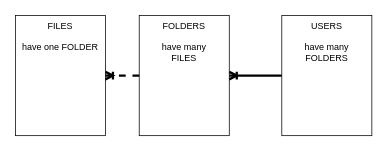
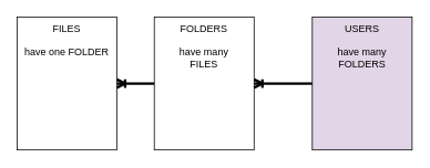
- <mxCell id="6" value="" style="endArrow=none;html=1;entryX=0;entryY=0.5;entryDx=0;entryDy=0;startArrow=ERoneToMany;startFill=0;strokeWidth=3;dashed=1;" edge="1" parent="1" source="2" target="3"><mxGeometry width="50" height="50" relative="1" as="geometry"><mxPoint x="315" y="110" as="sourcePoint" /><mxPoint x="385" y="110" as="targetPoint" /></mxGeometry></mxCell>
+ <mxCell id="6" value="" style="endArrow=none;html=1;entryX=0;entryY=0.5;entryDx=0;entryDy=0;startArrow=ERoneToMany;startFill=0;strokeWidth=3;" edge="1" parent="1" source="2" target="3"><mxGeometry width="50" height="50" relative="1" as="geometry"><mxPoint x="315" y="110" as="sourcePoint" /><mxPoint x="385" y="110" as="targetPoint" /></mxGeometry></mxCell>
- <mxCell id="4" value="USERS&lt;br&gt;&lt;br&gt;have many FOLDERS" style="rounded=0;whiteSpace=wrap;html=1;verticalAlign=top;" vertex="1" parent="1"><mxGeometry x="375" y="20" width="120" height="160" as="geometry" /></mxCell>
+ <mxCell id="4" value="USERS&lt;br&gt;&lt;br&gt;have many FOLDERS" style="rounded=0;whiteSpace=wrap;html=1;verticalAlign=top;fillColor=#e1d5e7;" vertex="1" parent="1"><mxGeometry x="375" y="20" width="120" height="160" as="geometry" /></mxCell>
